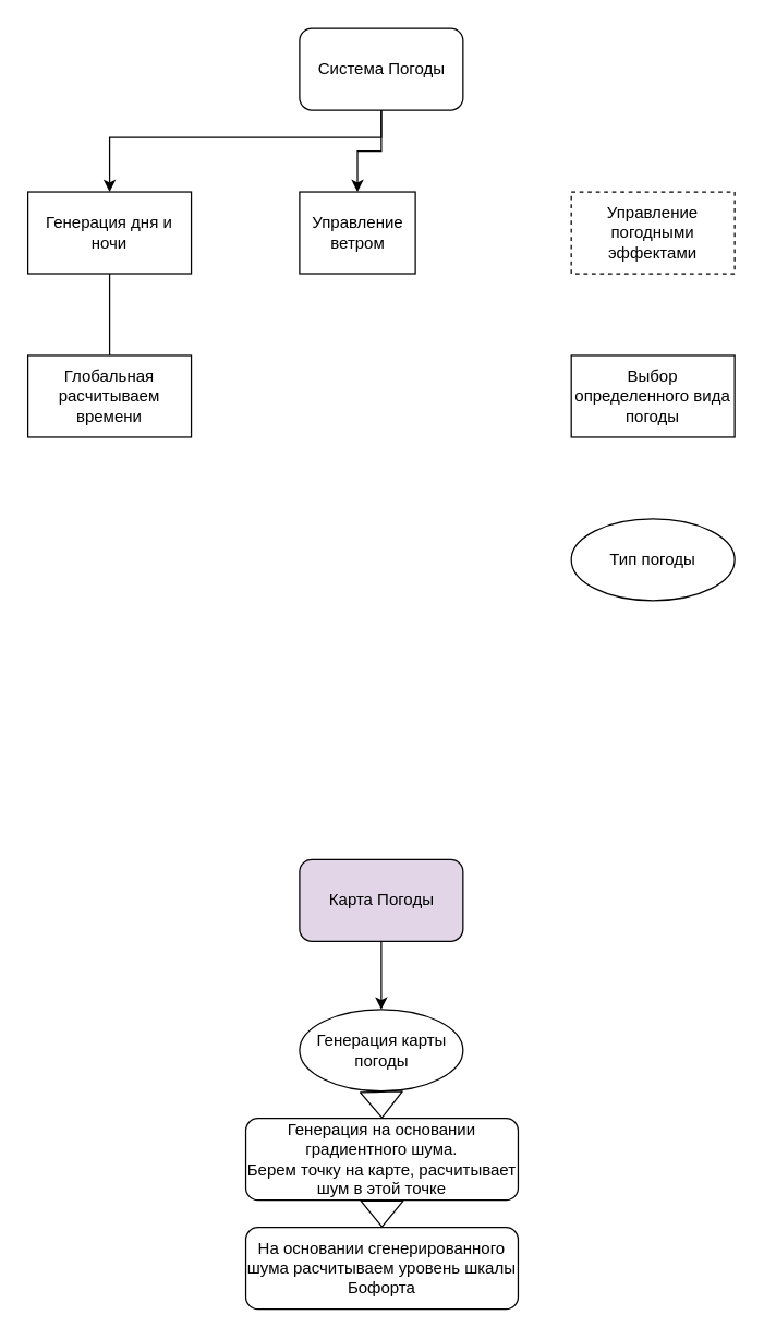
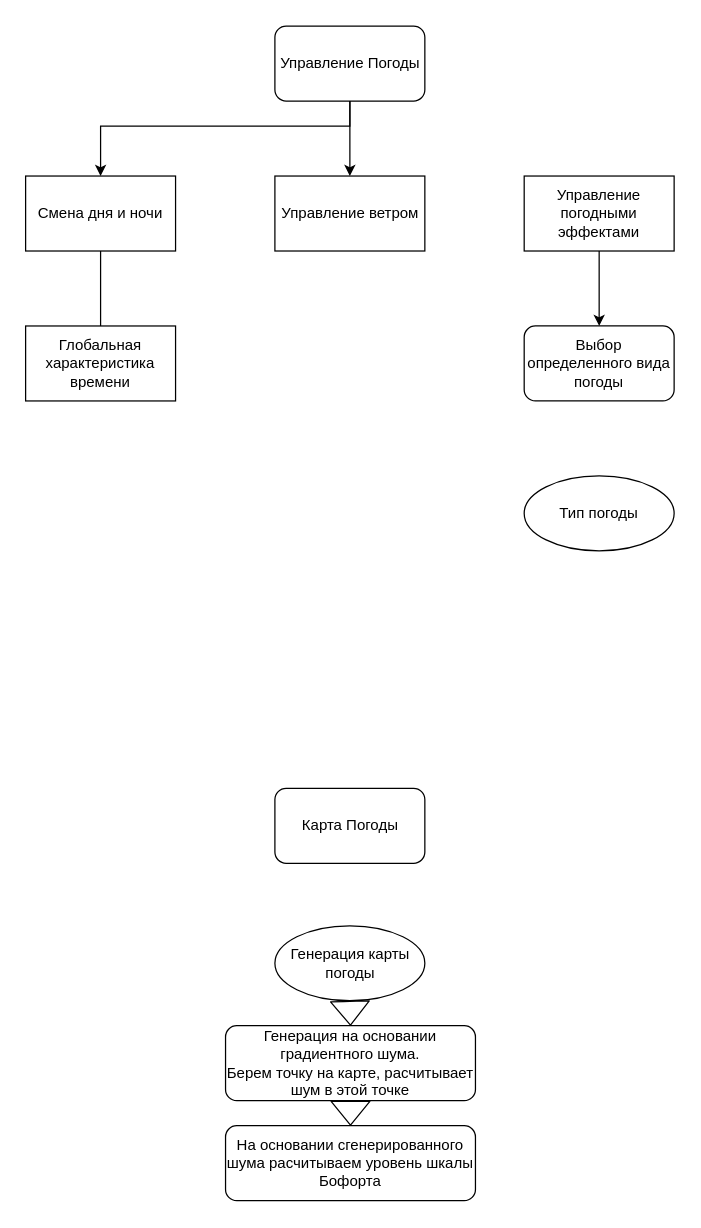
- <mxCell id="4" value="Система Погоды" style="rounded=1;whiteSpace=wrap;html=1;" parent="1" vertex="1"><mxGeometry x="219.5" y="20" width="120" height="60" as="geometry" /></mxCell>
+ <mxCell id="4" value="Управление Погоды" style="rounded=1;whiteSpace=wrap;html=1;" parent="1" vertex="1"><mxGeometry x="219.5" y="20" width="120" height="60" as="geometry" /></mxCell>
- <mxCell id="6" value="Генерация дня и ночи" style="rounded=0;whiteSpace=wrap;html=1;" parent="1" vertex="1"><mxGeometry x="20" y="140" width="120" height="60" as="geometry" /></mxCell>
+ <mxCell id="6" value="Смена дня и ночи" style="rounded=0;whiteSpace=wrap;html=1;" parent="1" vertex="1"><mxGeometry x="20" y="140" width="120" height="60" as="geometry" /></mxCell>
- <mxCell id="7" value="Управление ветром" style="rounded=0;whiteSpace=wrap;html=1;" parent="1" vertex="1"><mxGeometry x="219.5" y="140" width="85" height="60" as="geometry" /></mxCell>
+ <mxCell id="7" value="Управление ветром" style="rounded=0;whiteSpace=wrap;html=1;" parent="1" vertex="1"><mxGeometry x="219.5" y="140" width="120" height="60" as="geometry" /></mxCell>
- <mxCell id="9" value="Управление погодными эффектами" style="rounded=0;whiteSpace=wrap;html=1;dashed=1;" parent="1" vertex="1"><mxGeometry x="419" y="140" width="120" height="60" as="geometry" /></mxCell>
+ <mxCell id="9" value="Управление погодными эффектами" style="rounded=0;whiteSpace=wrap;html=1;" parent="1" vertex="1"><mxGeometry x="419" y="140" width="120" height="60" as="geometry" /></mxCell>
+ <mxCell id="8" style="edgeStyle=orthogonalEdgeStyle;rounded=0;orthogonalLoop=1;jettySize=auto;html=1;entryX=0.5;entryY=0;entryDx=0;entryDy=0;" parent="1" source="9" target="10" edge="1"><mxGeometry relative="1" as="geometry" /></mxCell>
- <mxCell id="19" value="Глобальная расчитываем времени" style="rounded=0;whiteSpace=wrap;html=1;" parent="1" vertex="1"><mxGeometry x="20" y="260" width="120" height="60" as="geometry" /></mxCell>
+ <mxCell id="19" value="Глобальная характеристика времени" style="rounded=0;whiteSpace=wrap;html=1;" parent="1" vertex="1"><mxGeometry x="20" y="260" width="120" height="60" as="geometry" /></mxCell>
- <mxCell id="10" value="Выбор определенного вида погоды" style="rounded=0;whiteSpace=wrap;html=1;" parent="1" vertex="1"><mxGeometry x="419" y="260" width="120" height="60" as="geometry" /></mxCell>
+ <mxCell id="10" value="Выбор определенного вида погоды" style="whiteSpace=wrap;html=1;rounded=1;" parent="1" vertex="1"><mxGeometry x="419" y="260" width="120" height="60" as="geometry" /></mxCell>
- <mxCell id="13" value="Карта Погоды" style="rounded=1;whiteSpace=wrap;html=1;fillColor=#e1d5e7;" parent="1" vertex="1"><mxGeometry x="219.5" y="630" width="120" height="60" as="geometry" /></mxCell>
+ <mxCell id="13" value="Карта Погоды" style="rounded=1;whiteSpace=wrap;html=1;" parent="1" vertex="1"><mxGeometry x="219.5" y="630" width="120" height="60" as="geometry" /></mxCell>
- <mxCell id="12" style="edgeStyle=orthogonalEdgeStyle;rounded=0;orthogonalLoop=1;jettySize=auto;html=1;entryX=0.5;entryY=0;entryDx=0;entryDy=0;" parent="1" source="13" target="14" edge="1"><mxGeometry relative="1" as="geometry" /></mxCell>
